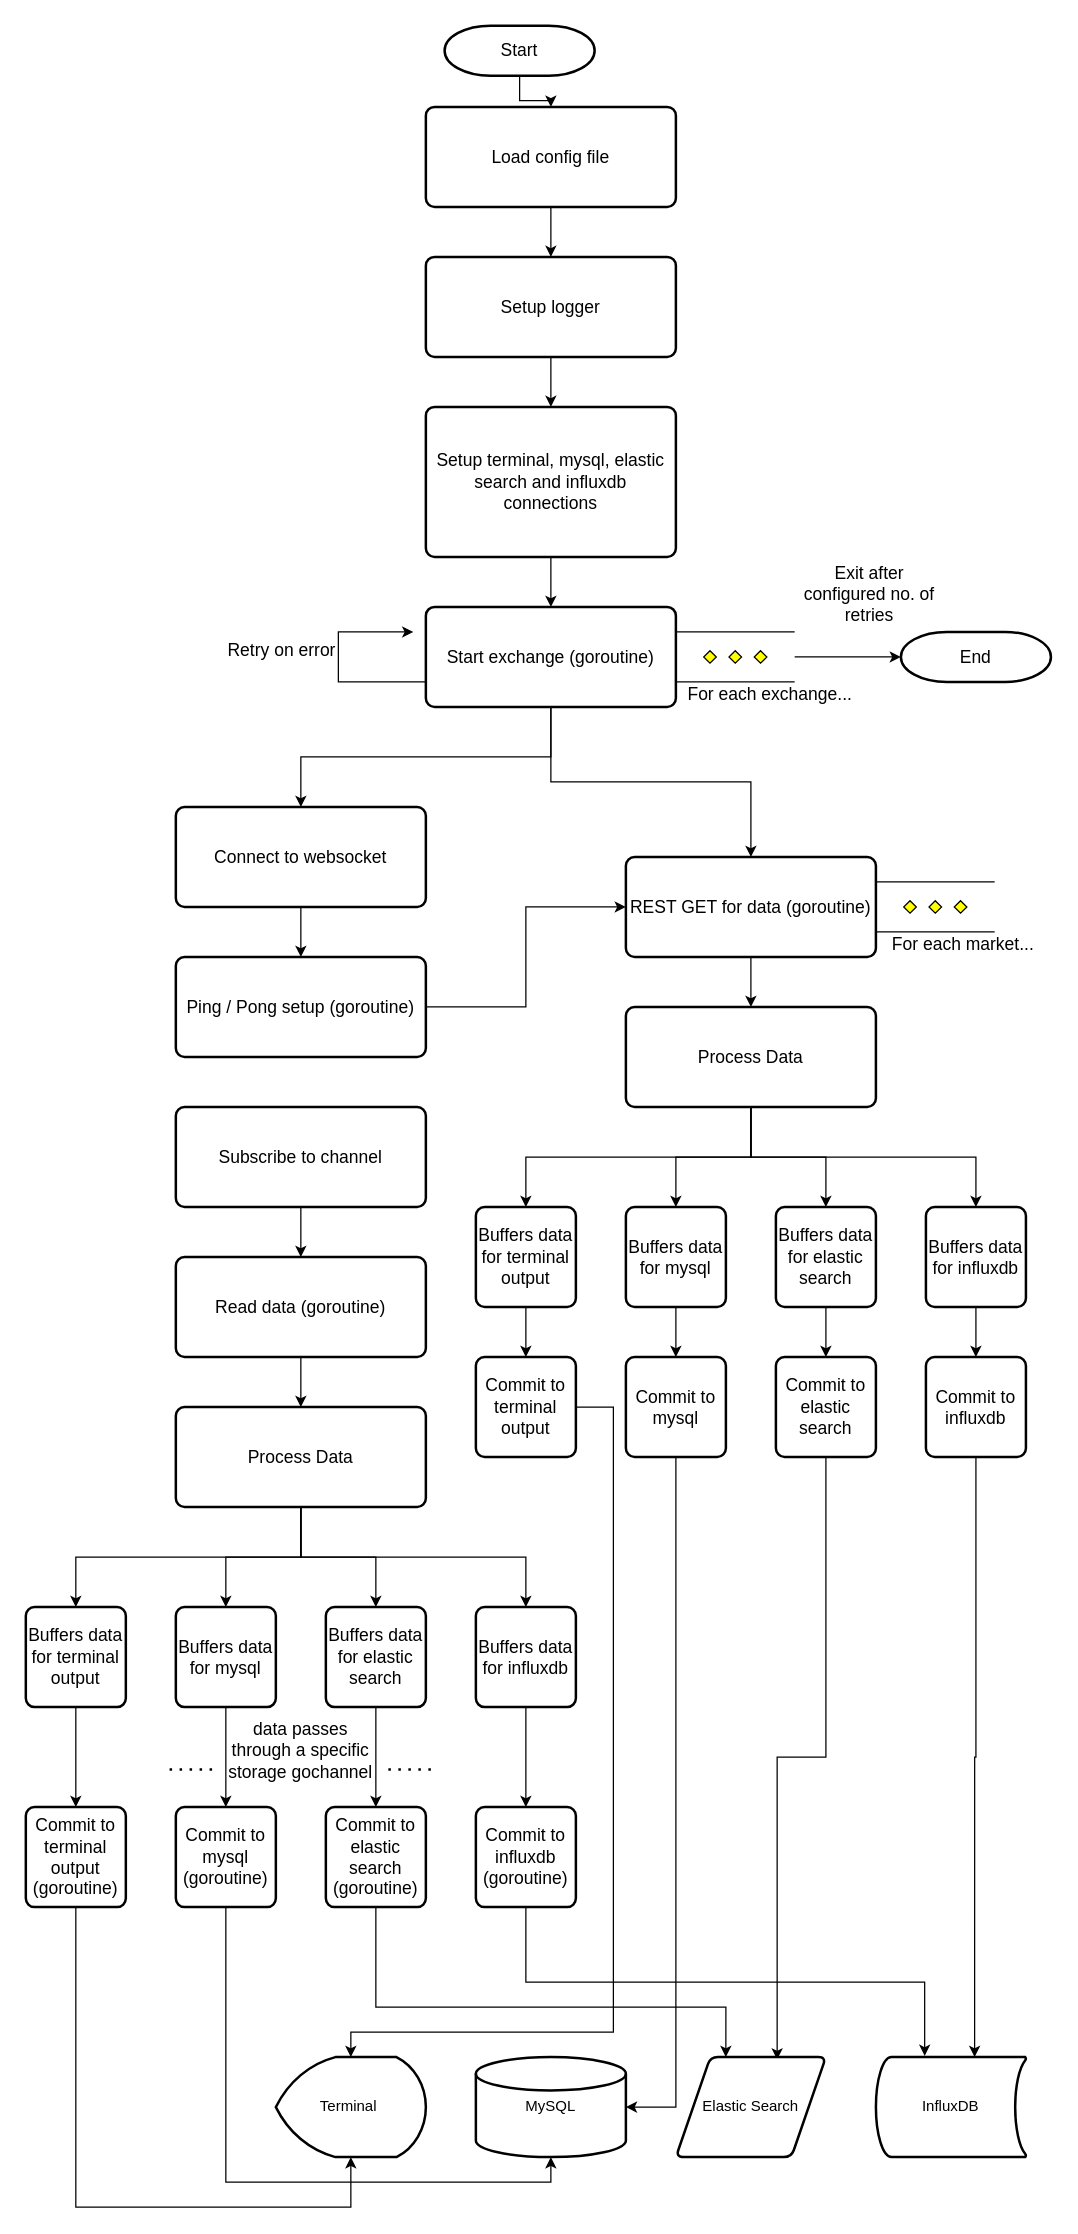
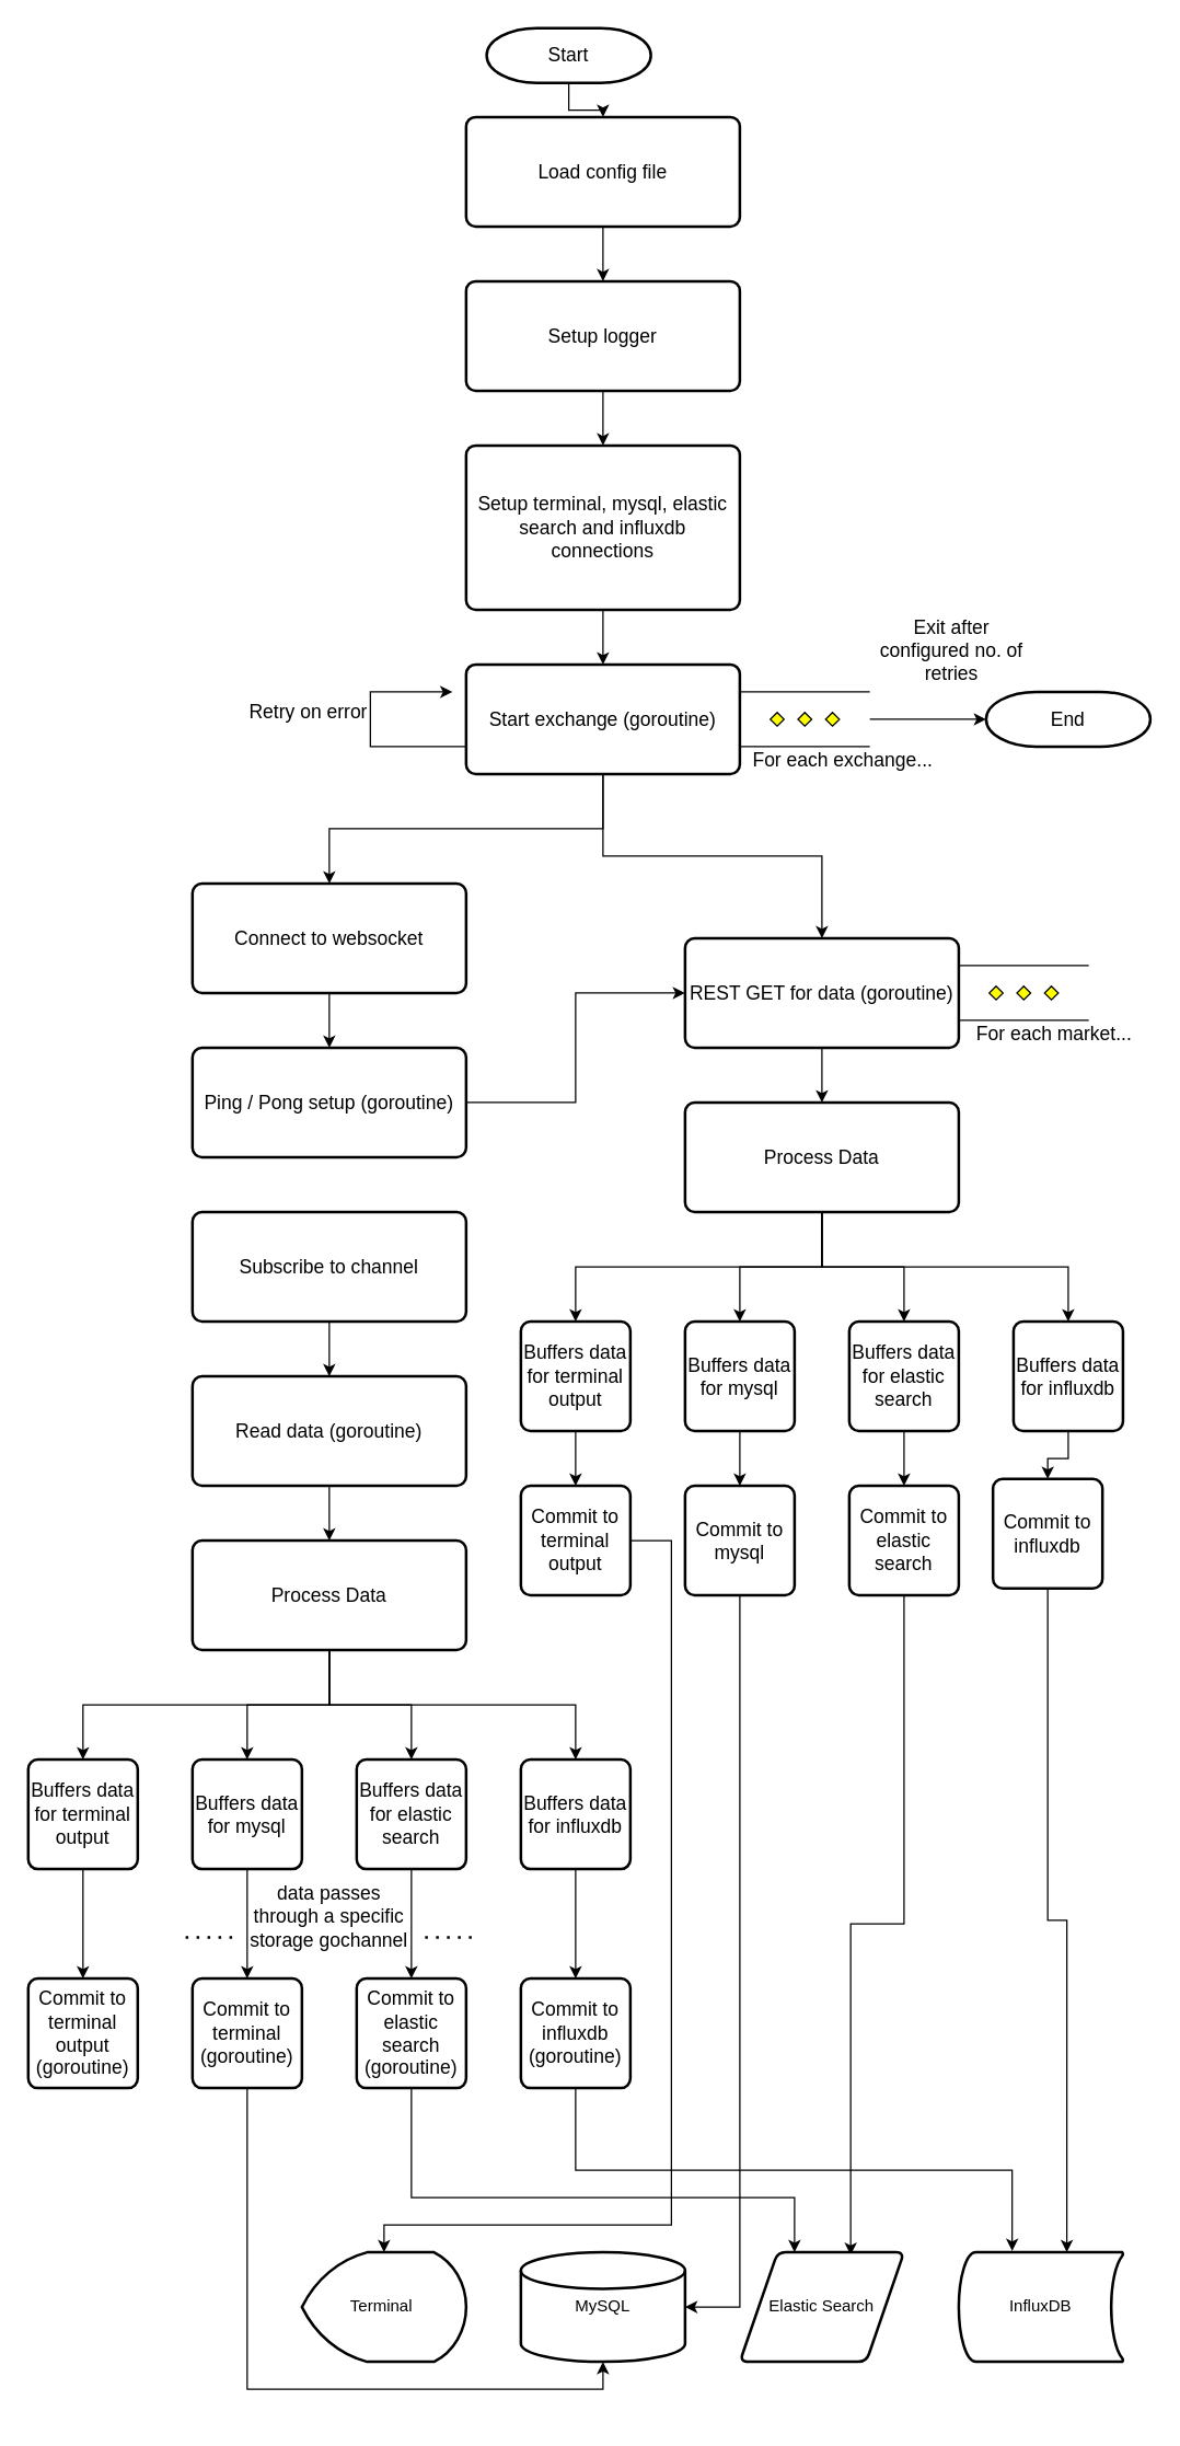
- <mxCell id="79" value="&lt;font style=&quot;font-size: 14px&quot;&gt;Commit to influxdb&lt;/font&gt;" style="rounded=1;whiteSpace=wrap;html=1;absoluteArcSize=1;arcSize=14;strokeWidth=2;" vertex="1" parent="1"><mxGeometry x="740" y="1085" width="80" height="80" as="geometry" /></mxCell>
+ <mxCell id="79" value="&lt;font style=&quot;font-size: 14px&quot;&gt;Commit to influxdb&lt;/font&gt;" style="rounded=1;whiteSpace=wrap;html=1;absoluteArcSize=1;arcSize=14;strokeWidth=2;" vertex="1" parent="1"><mxGeometry x="725" y="1080" width="80" height="80" as="geometry" /></mxCell>
- <mxCell id="58" value="&lt;font style=&quot;font-size: 14px&quot;&gt;Commit to mysql (goroutine)&lt;/font&gt;" style="rounded=1;whiteSpace=wrap;html=1;absoluteArcSize=1;arcSize=14;strokeWidth=2;" parent="1" vertex="1"><mxGeometry x="140" y="1445" width="80" height="80" as="geometry" /></mxCell>
+ <mxCell id="58" value="&lt;font style=&quot;font-size: 14px&quot;&gt;Commit to terminal (goroutine)&lt;/font&gt;" style="rounded=1;whiteSpace=wrap;html=1;absoluteArcSize=1;arcSize=14;strokeWidth=2;" parent="1" vertex="1"><mxGeometry x="140" y="1445" width="80" height="80" as="geometry" /></mxCell>
- <mxCell id="55" style="edgeStyle=orthogonalEdgeStyle;rounded=0;orthogonalLoop=1;jettySize=auto;html=1;" edge="1" parent="1" source="56" target="67"><mxGeometry relative="1" as="geometry"><Array as="points"><mxPoint x="60" y="1765" /><mxPoint x="280" y="1765" /></Array></mxGeometry></mxCell>
